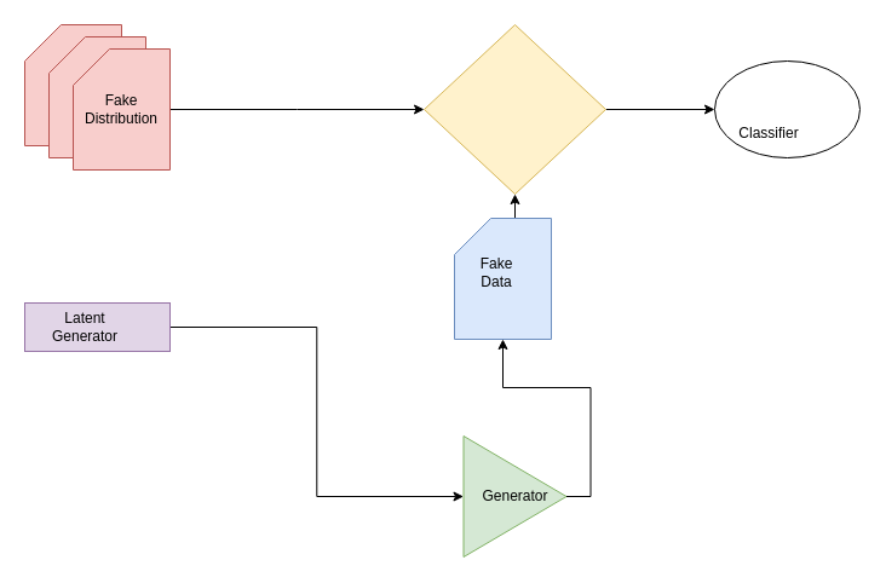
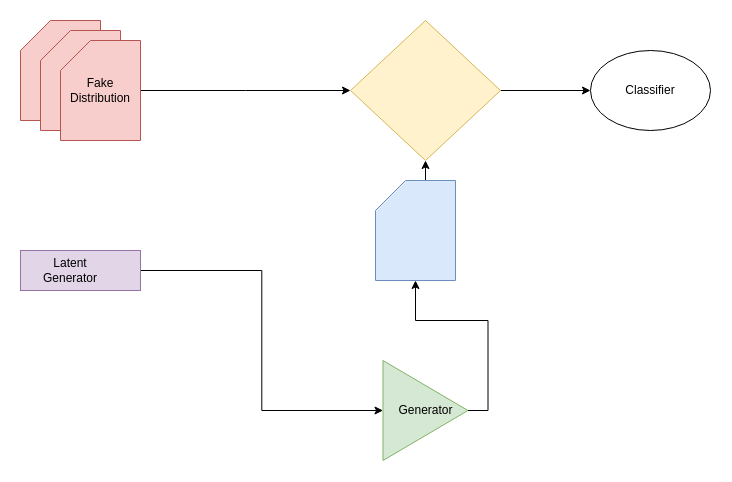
- <mxCell id="18" value="Classifier" style="text;html=1;strokeColor=none;fillColor=none;align=center;verticalAlign=middle;whiteSpace=wrap;rounded=0;" vertex="1" parent="1"><mxGeometry x="615" y="100" width="40" height="20" as="geometry" /></mxCell>
+ <mxCell id="18" value="Classifier" style="text;html=1;strokeColor=none;fillColor=none;align=center;verticalAlign=middle;whiteSpace=wrap;rounded=0;" vertex="1" parent="1"><mxGeometry x="630" y="80" width="40" height="20" as="geometry" /></mxCell>
- <mxCell id="17" value="Fake Data" style="text;html=1;strokeColor=none;fillColor=none;align=center;verticalAlign=middle;whiteSpace=wrap;rounded=0;" vertex="1" parent="1"><mxGeometry x="390" y="215" width="40" height="20" as="geometry" /></mxCell>
